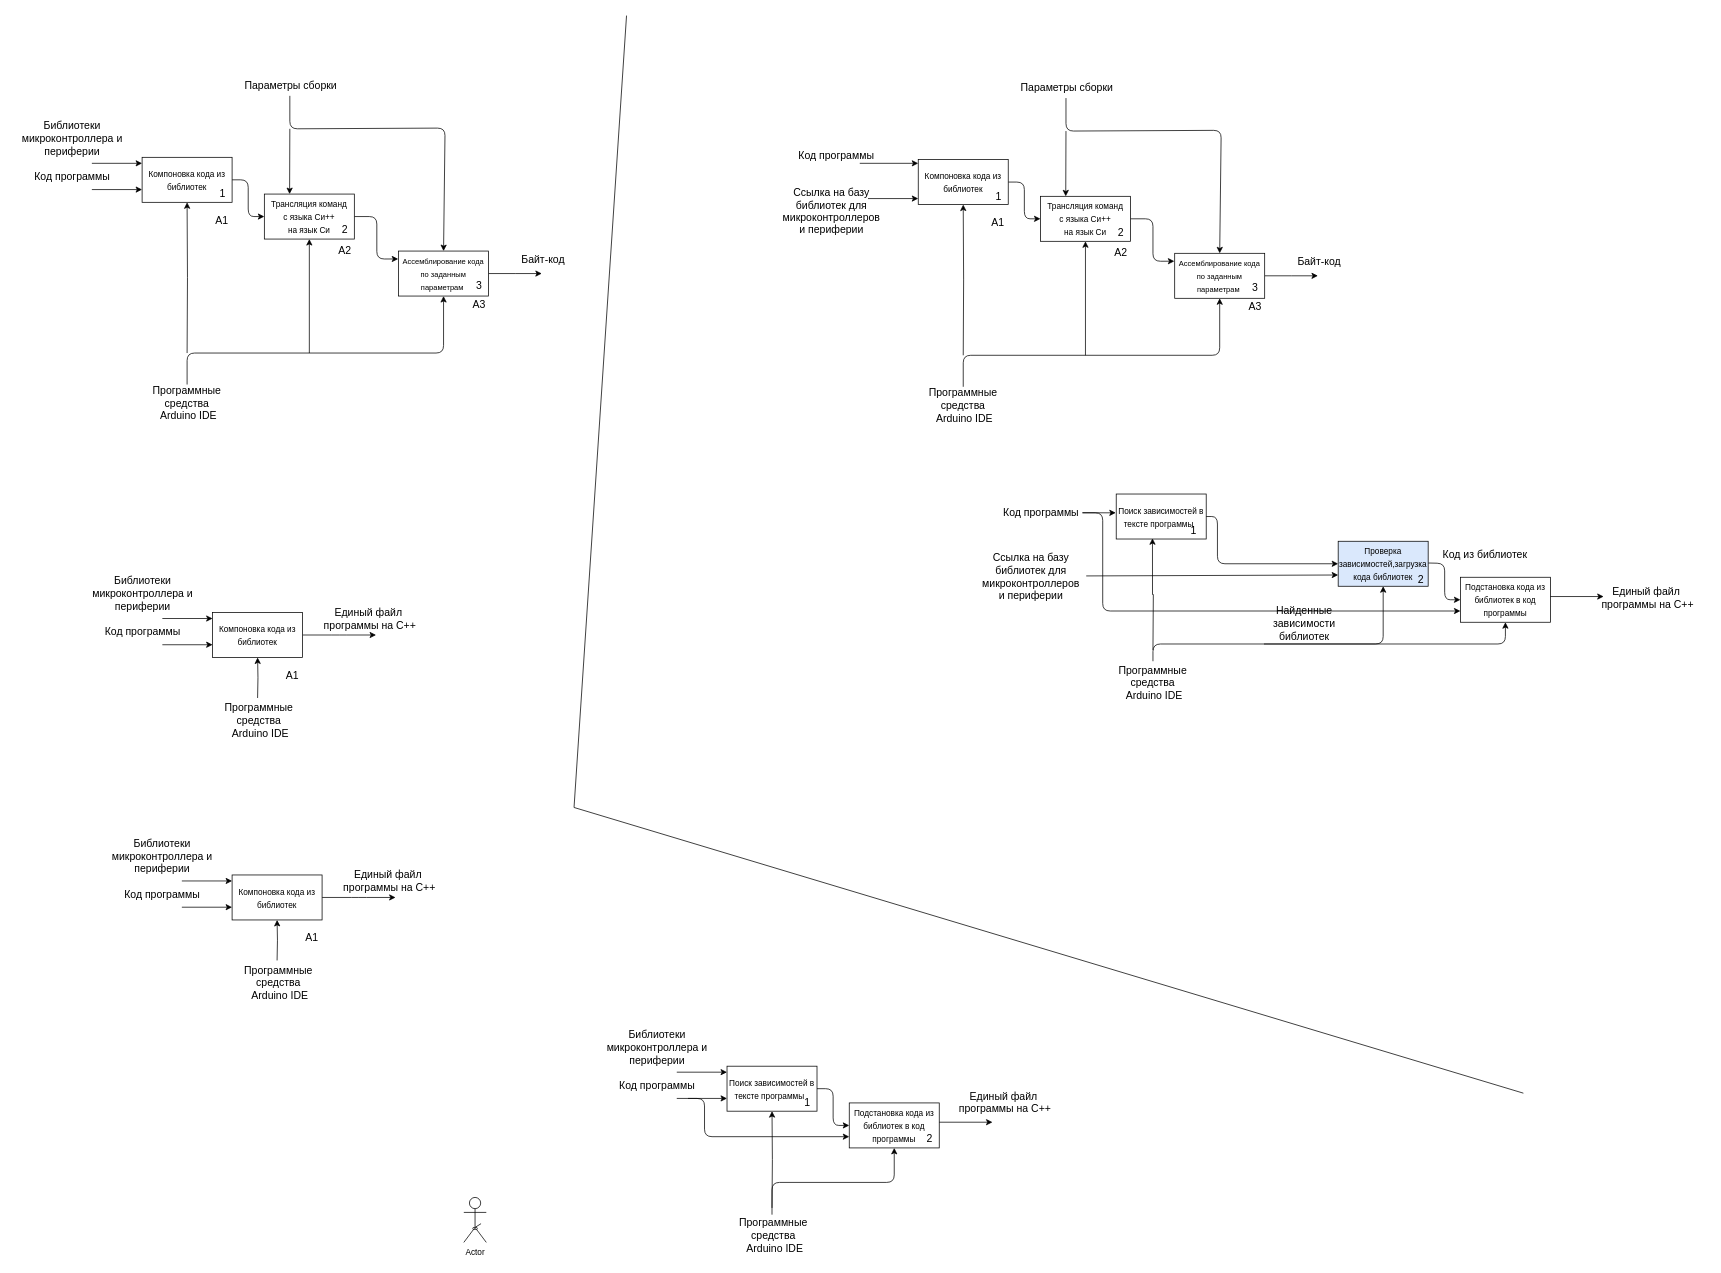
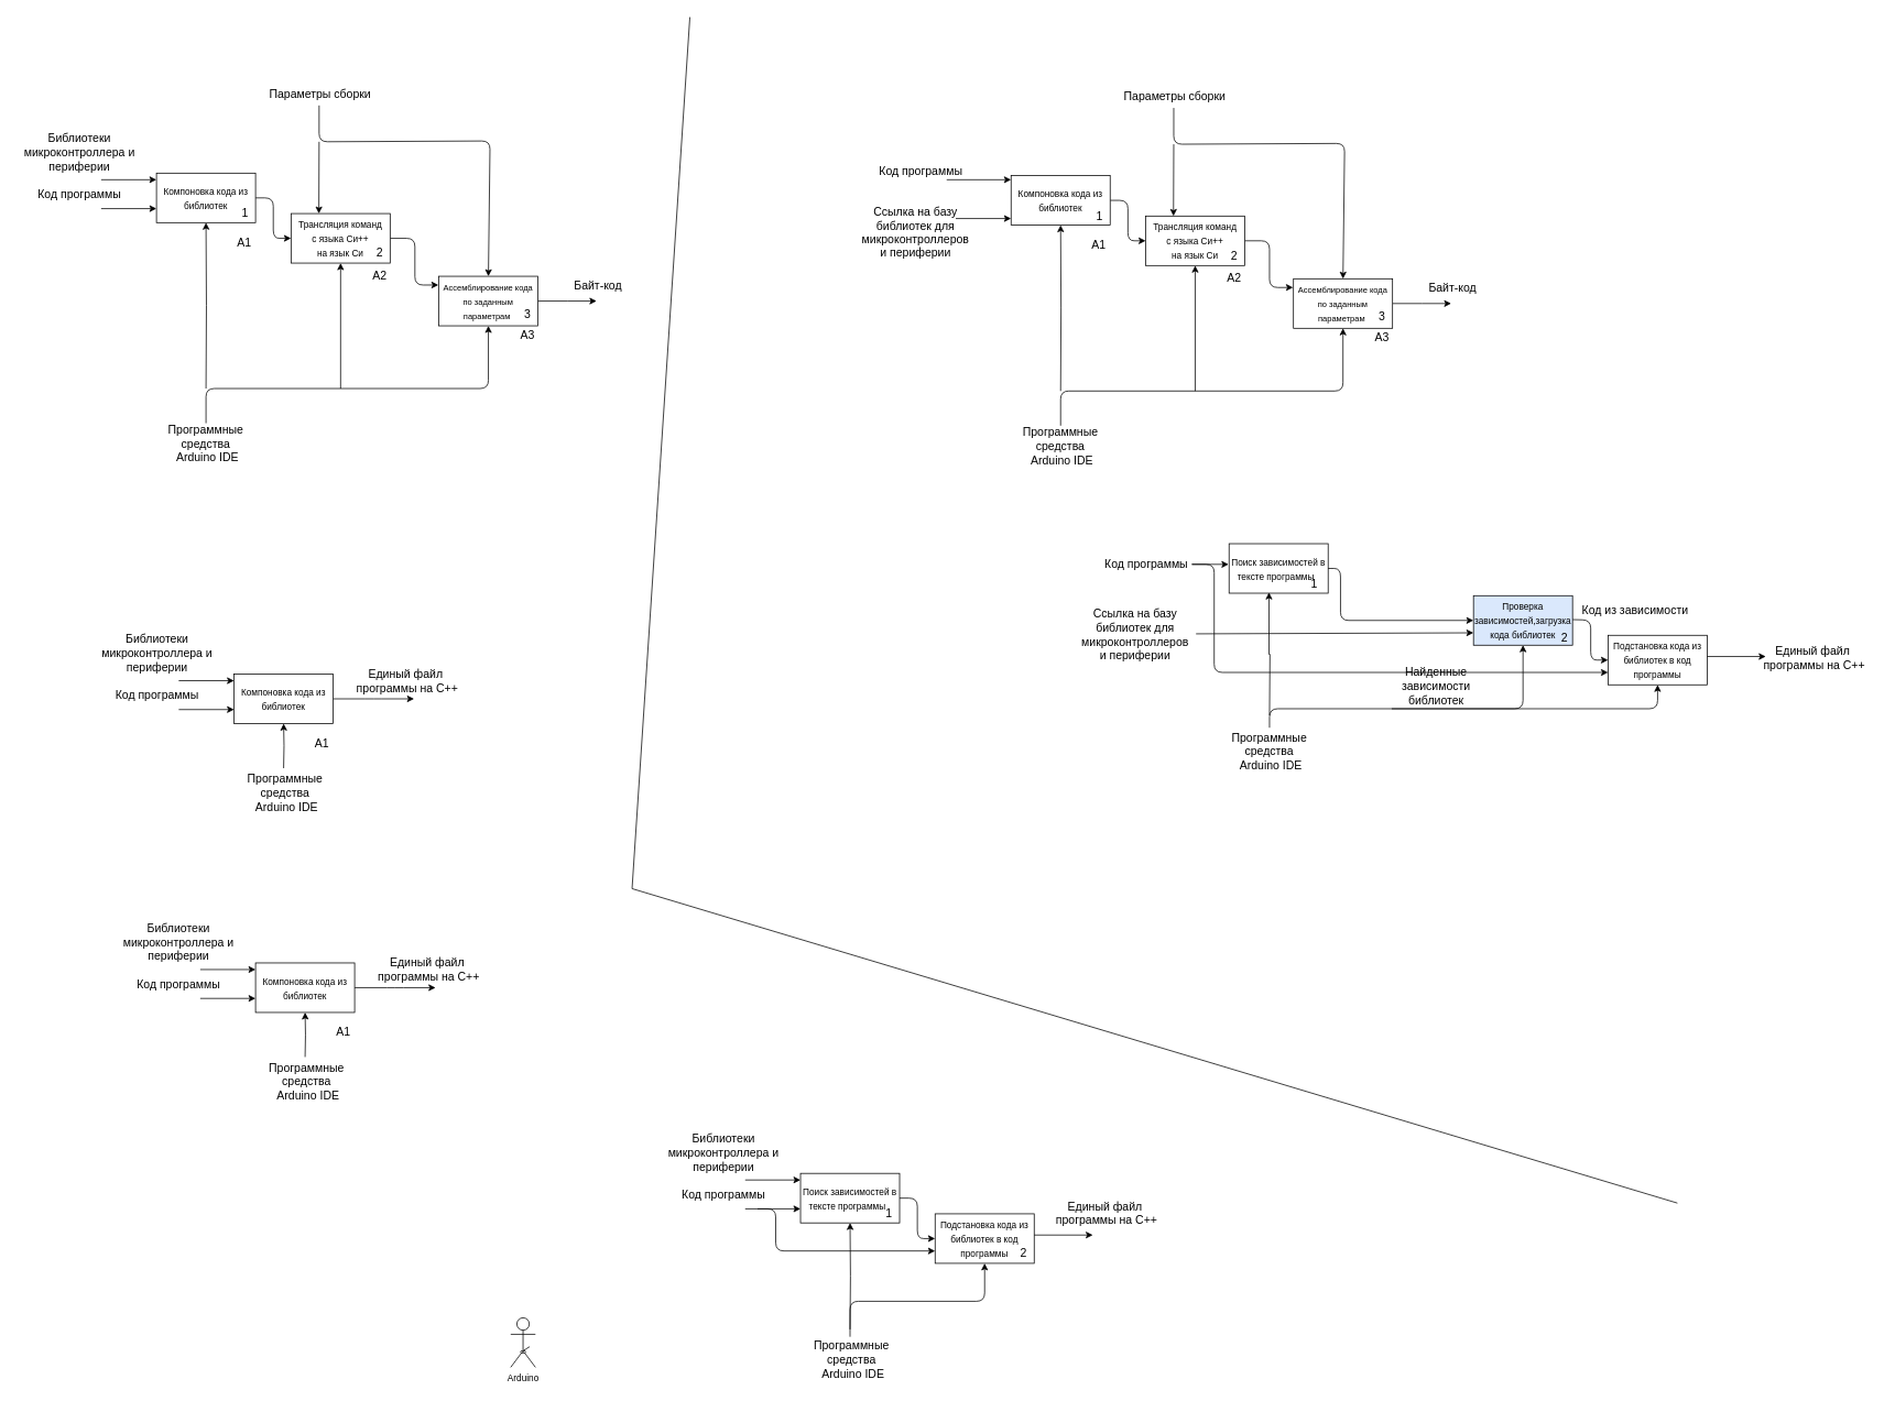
- <mxCell id="110" value="&lt;span style=&quot;font-size: 14px;&quot;&gt;Код из библиотек&lt;/span&gt;" style="text;html=1;strokeColor=none;fillColor=none;align=center;verticalAlign=middle;whiteSpace=wrap;rounded=0;" vertex="1" parent="1"><mxGeometry x="1904" y="710" width="152" height="57" as="geometry" /></mxCell>
+ <mxCell id="110" value="&lt;span style=&quot;font-size: 14px;&quot;&gt;Код из зависимости&lt;/span&gt;" style="text;html=1;strokeColor=none;fillColor=none;align=center;verticalAlign=middle;whiteSpace=wrap;rounded=0;" vertex="1" parent="1"><mxGeometry x="1904" y="710" width="152" height="57" as="geometry" /></mxCell>
- <mxCell id="60" value="Actor" style="shape=umlActor;verticalLabelPosition=bottom;verticalAlign=top;html=1;outlineConnect=0;fontSize=11;" parent="1" vertex="1"><mxGeometry x="618" y="1596" width="30" height="60" as="geometry" /></mxCell>
+ <mxCell id="60" value="Arduino" style="shape=umlActor;verticalLabelPosition=bottom;verticalAlign=top;html=1;outlineConnect=0;fontSize=11;" parent="1" vertex="1"><mxGeometry x="618" y="1596" width="30" height="60" as="geometry" /></mxCell>
